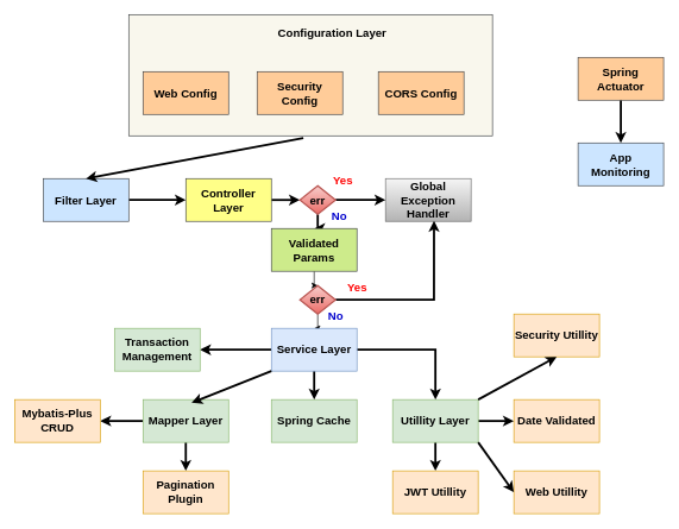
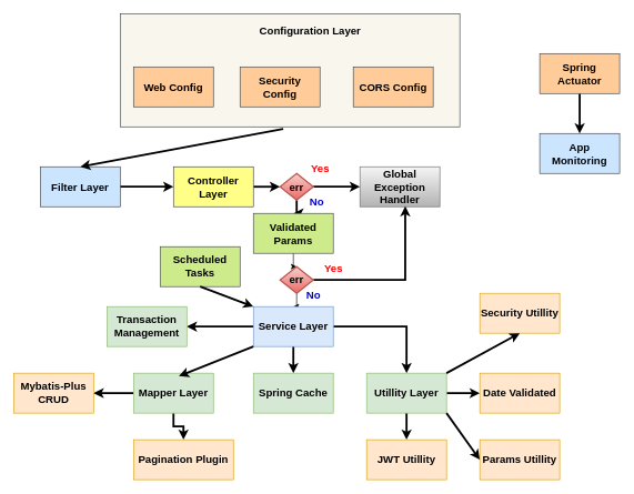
+ <mxCell id="44" value="Scheduled Tasks" style="rounded=0;whiteSpace=wrap;html=1;fontSize=16;fontStyle=1;fillColor=#cdeb8b;strokeColor=#36393d;" vertex="1" parent="1"><mxGeometry x="240" y="370" width="120" height="60" as="geometry" /></mxCell>
+ <mxCell id="45" value="" style="endArrow=classic;html=1;rounded=0;exitX=0.5;exitY=1;exitDx=0;exitDy=0;entryX=0;entryY=0;entryDx=0;entryDy=0;fontSize=16;fontStyle=1;strokeWidth=3;" edge="1" parent="1" source="44" target="26"><mxGeometry width="50" height="50" relative="1" as="geometry"><mxPoint x="600" y="370" as="sourcePoint" /><mxPoint x="650" y="320" as="targetPoint" /></mxGeometry></mxCell>
- <mxCell id="37" value="Pagination Plugin" style="rounded=0;whiteSpace=wrap;html=1;fontSize=16;fontStyle=1;fillColor=#ffe6cc;strokeColor=#d79b00;" vertex="1" parent="1"><mxGeometry x="200" y="660" width="120" height="60" as="geometry" /></mxCell>
+ <mxCell id="37" value="Pagination Plugin" style="rounded=0;whiteSpace=wrap;html=1;fontSize=16;fontStyle=1;fillColor=#ffe6cc;strokeColor=#d79b00;" vertex="1" parent="1"><mxGeometry x="200" y="660" width="150" height="60" as="geometry" /></mxCell>
- <mxCell id="42" value="Web Utillity" style="rounded=0;whiteSpace=wrap;html=1;fontSize=16;fontStyle=1;fillColor=#ffe6cc;strokeColor=#d79b00;" vertex="1" parent="1"><mxGeometry x="720" y="660" width="120" height="60" as="geometry" /></mxCell>
+ <mxCell id="42" value="Params Utillity" style="rounded=0;whiteSpace=wrap;html=1;fontSize=16;fontStyle=1;fillColor=#ffe6cc;strokeColor=#d79b00;" vertex="1" parent="1"><mxGeometry x="720" y="660" width="120" height="60" as="geometry" /></mxCell>
